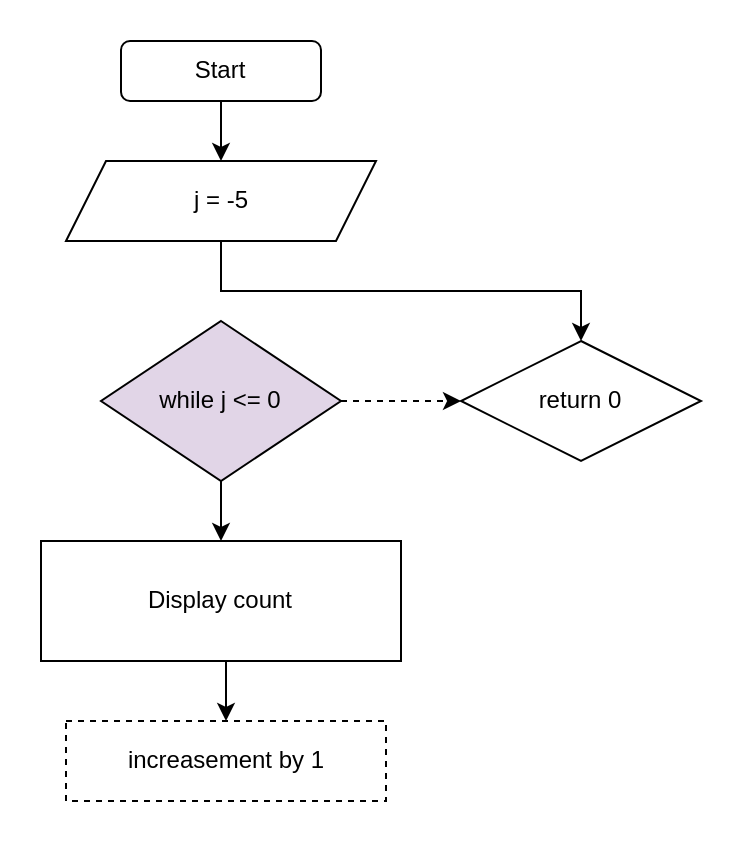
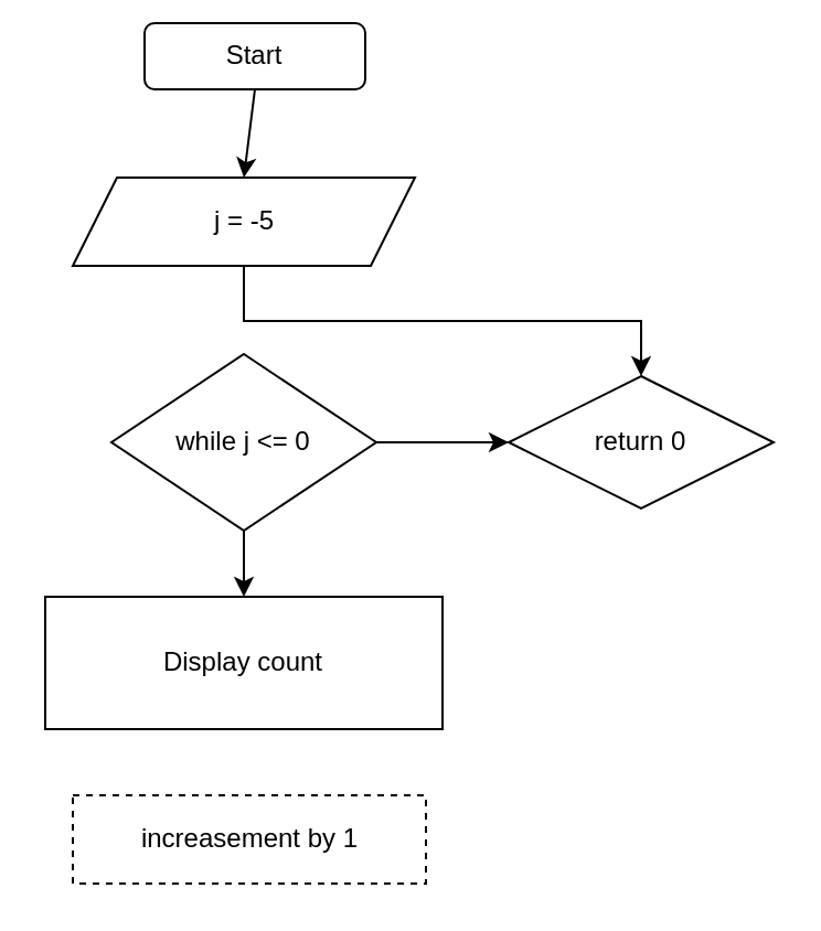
- <mxCell id="2" value="Start" style="rounded=1;whiteSpace=wrap;html=1;" vertex="1" parent="1"><mxGeometry x="60" y="20" width="100" height="30" as="geometry" /></mxCell>
+ <mxCell id="2" value="Start" style="rounded=1;whiteSpace=wrap;html=1;" vertex="1" parent="1"><mxGeometry x="65" y="10" width="100" height="30" as="geometry" /></mxCell>
- <mxCell id="7" value="while j &amp;lt;= 0" style="rhombus;whiteSpace=wrap;html=1;fillColor=#e1d5e7;" vertex="1" parent="1"><mxGeometry x="50" y="160" width="120" height="80" as="geometry" /></mxCell>
+ <mxCell id="7" value="while j &amp;lt;= 0" style="rhombus;whiteSpace=wrap;html=1;" vertex="1" parent="1"><mxGeometry x="50" y="160" width="120" height="80" as="geometry" /></mxCell>
- <mxCell id="12" value="" style="endArrow=classic;html=1;rounded=0;exitX=1;exitY=0.5;exitDx=0;exitDy=0;dashed=1;" edge="1" parent="1" source="7" target="13"><mxGeometry width="50" height="50" relative="1" as="geometry"><mxPoint x="130" y="290" as="sourcePoint" /><mxPoint x="290" y="200" as="targetPoint" /></mxGeometry></mxCell>
+ <mxCell id="12" value="" style="endArrow=classic;html=1;rounded=0;exitX=1;exitY=0.5;exitDx=0;exitDy=0;" edge="1" parent="1" source="7" target="13"><mxGeometry width="50" height="50" relative="1" as="geometry"><mxPoint x="130" y="290" as="sourcePoint" /><mxPoint x="290" y="200" as="targetPoint" /></mxGeometry></mxCell>
- <mxCell id="9" style="edgeStyle=orthogonalEdgeStyle;rounded=0;orthogonalLoop=1;jettySize=auto;html=1;exitX=0.5;exitY=1;exitDx=0;exitDy=0;entryX=0.5;entryY=0;entryDx=0;entryDy=0;" edge="1" parent="1" source="10" target="11"><mxGeometry relative="1" as="geometry" /></mxCell>
